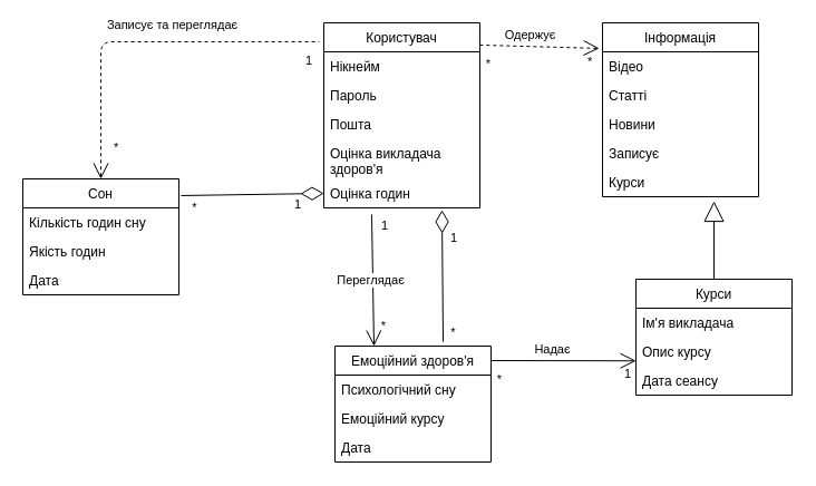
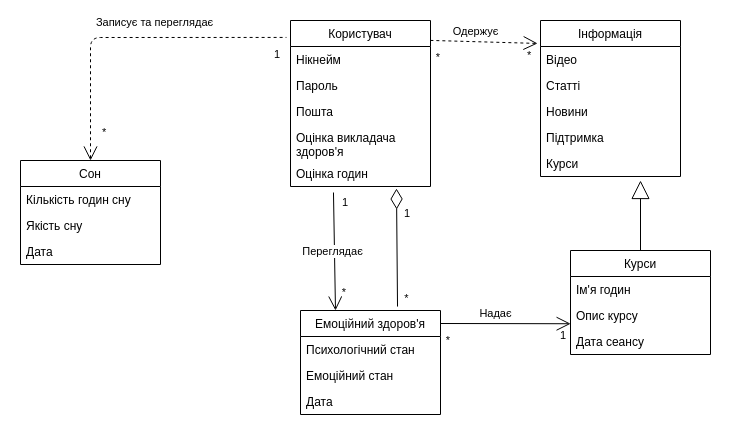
- <mxCell id="20" value="Записує" style="text;strokeColor=none;fillColor=none;align=left;verticalAlign=top;spacingLeft=4;spacingRight=4;overflow=hidden;rotatable=0;points=[[0,0.5],[1,0.5]];portConstraint=eastwest;" vertex="1" parent="16"><mxGeometry y="104" width="140" height="26" as="geometry" /></mxCell>
+ <mxCell id="20" value="Підтримка" style="text;strokeColor=none;fillColor=none;align=left;verticalAlign=top;spacingLeft=4;spacingRight=4;overflow=hidden;rotatable=0;points=[[0,0.5],[1,0.5]];portConstraint=eastwest;" vertex="1" parent="16"><mxGeometry y="104" width="140" height="26" as="geometry" /></mxCell>
- <mxCell id="26" value="" style="endArrow=none;html=1;endSize=12;startArrow=diamondThin;startSize=18;startFill=0;exitX=0;exitY=0.5;exitDx=0;exitDy=0;entryX=1.014;entryY=0.144;entryDx=0;entryDy=0;entryPerimeter=0;" edge="1" parent="1" source="7" target="8"><mxGeometry relative="1" as="geometry"><mxPoint x="290" y="166" as="sourcePoint" /><mxPoint x="170" y="176" as="targetPoint" /></mxGeometry></mxCell>
- <mxCell id="27" value="1" style="edgeLabel;resizable=0;html=1;align=right;verticalAlign=top;" connectable="0" vertex="1" parent="26"><mxGeometry x="1" relative="1" as="geometry"><mxPoint x="108" y="-5" as="offset" /></mxGeometry></mxCell>
- <mxCell id="28" value="*" style="edgeLabel;html=1;align=center;verticalAlign=middle;resizable=0;points=[];" vertex="1" connectable="0" parent="26"><mxGeometry x="0.764" y="5" relative="1" as="geometry"><mxPoint x="-4" y="6" as="offset" /></mxGeometry></mxCell>
- <mxCell id="10" value="Якість годин" style="text;strokeColor=none;fillColor=none;align=left;verticalAlign=top;spacingLeft=4;spacingRight=4;overflow=hidden;rotatable=0;points=[[0,0.5],[1,0.5]];portConstraint=eastwest;" vertex="1" parent="8"><mxGeometry y="52" width="140" height="26" as="geometry" /></mxCell>
+ <mxCell id="10" value="Якість сну" style="text;strokeColor=none;fillColor=none;align=left;verticalAlign=top;spacingLeft=4;spacingRight=4;overflow=hidden;rotatable=0;points=[[0,0.5],[1,0.5]];portConstraint=eastwest;" vertex="1" parent="8"><mxGeometry y="52" width="140" height="26" as="geometry" /></mxCell>
- <mxCell id="23" value="Ім'я викладача" style="text;strokeColor=none;fillColor=none;align=left;verticalAlign=top;spacingLeft=4;spacingRight=4;overflow=hidden;rotatable=0;points=[[0,0.5],[1,0.5]];portConstraint=eastwest;" vertex="1" parent="22"><mxGeometry y="26" width="140" height="26" as="geometry" /></mxCell>
+ <mxCell id="23" value="Ім'я годин" style="text;strokeColor=none;fillColor=none;align=left;verticalAlign=top;spacingLeft=4;spacingRight=4;overflow=hidden;rotatable=0;points=[[0,0.5],[1,0.5]];portConstraint=eastwest;" vertex="1" parent="22"><mxGeometry y="26" width="140" height="26" as="geometry" /></mxCell>
- <mxCell id="13" value="Психологічний сну" style="text;strokeColor=none;fillColor=none;align=left;verticalAlign=top;spacingLeft=4;spacingRight=4;overflow=hidden;rotatable=0;points=[[0,0.5],[1,0.5]];portConstraint=eastwest;" vertex="1" parent="12"><mxGeometry y="26" width="140" height="26" as="geometry" /></mxCell>
+ <mxCell id="13" value="Психологічний стан" style="text;strokeColor=none;fillColor=none;align=left;verticalAlign=top;spacingLeft=4;spacingRight=4;overflow=hidden;rotatable=0;points=[[0,0.5],[1,0.5]];portConstraint=eastwest;" vertex="1" parent="12"><mxGeometry y="26" width="140" height="26" as="geometry" /></mxCell>
- <mxCell id="14" value="Емоційний курсу" style="text;strokeColor=none;fillColor=none;align=left;verticalAlign=top;spacingLeft=4;spacingRight=4;overflow=hidden;rotatable=0;points=[[0,0.5],[1,0.5]];portConstraint=eastwest;" vertex="1" parent="12"><mxGeometry y="52" width="140" height="26" as="geometry" /></mxCell>
+ <mxCell id="14" value="Емоційний стан" style="text;strokeColor=none;fillColor=none;align=left;verticalAlign=top;spacingLeft=4;spacingRight=4;overflow=hidden;rotatable=0;points=[[0,0.5],[1,0.5]];portConstraint=eastwest;" vertex="1" parent="12"><mxGeometry y="52" width="140" height="26" as="geometry" /></mxCell>
